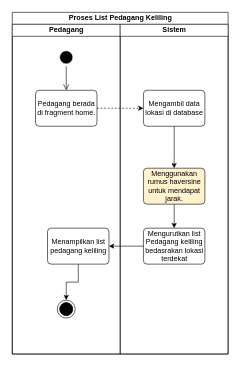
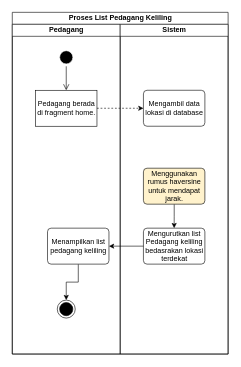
- <mxCell id="5" value="Pedagang berada di fragment home." style="rounded=1;arcSize=10;whiteSpace=wrap;html=1;align=center;" vertex="1" parent="3"><mxGeometry x="38.75" y="110" width="102.5" height="60" as="geometry" /></mxCell>
+ <mxCell id="5" value="Pedagang berada di fragment home." style="arcSize=10;whiteSpace=wrap;html=1;align=center;rounded=0;" vertex="1" parent="3"><mxGeometry x="38.75" y="110" width="102.5" height="60" as="geometry" /></mxCell>
- <mxCell id="11" style="edgeStyle=orthogonalEdgeStyle;rounded=0;orthogonalLoop=1;jettySize=auto;html=1;entryX=0.5;entryY=0;entryDx=0;entryDy=0;strokeColor=#000000;" edge="1" parent="10" source="12" target="14"><mxGeometry relative="1" as="geometry" /></mxCell>
